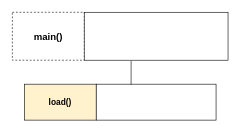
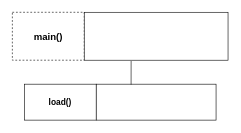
- <mxCell id="4" value="&lt;b&gt;&lt;font style=&quot;font-size: 14px;&quot;&gt;load()&lt;/font&gt;&lt;/b&gt;" style="rounded=0;whiteSpace=wrap;html=1;fontSize=16;fillColor=#fff2cc;" parent="1" vertex="1"><mxGeometry x="40" y="140" width="120" height="60" as="geometry" /></mxCell>
+ <mxCell id="4" value="&lt;b&gt;&lt;font style=&quot;font-size: 14px;&quot;&gt;load()&lt;/font&gt;&lt;/b&gt;" style="rounded=0;whiteSpace=wrap;html=1;fontSize=16;" parent="1" vertex="1"><mxGeometry x="40" y="140" width="120" height="60" as="geometry" /></mxCell>
